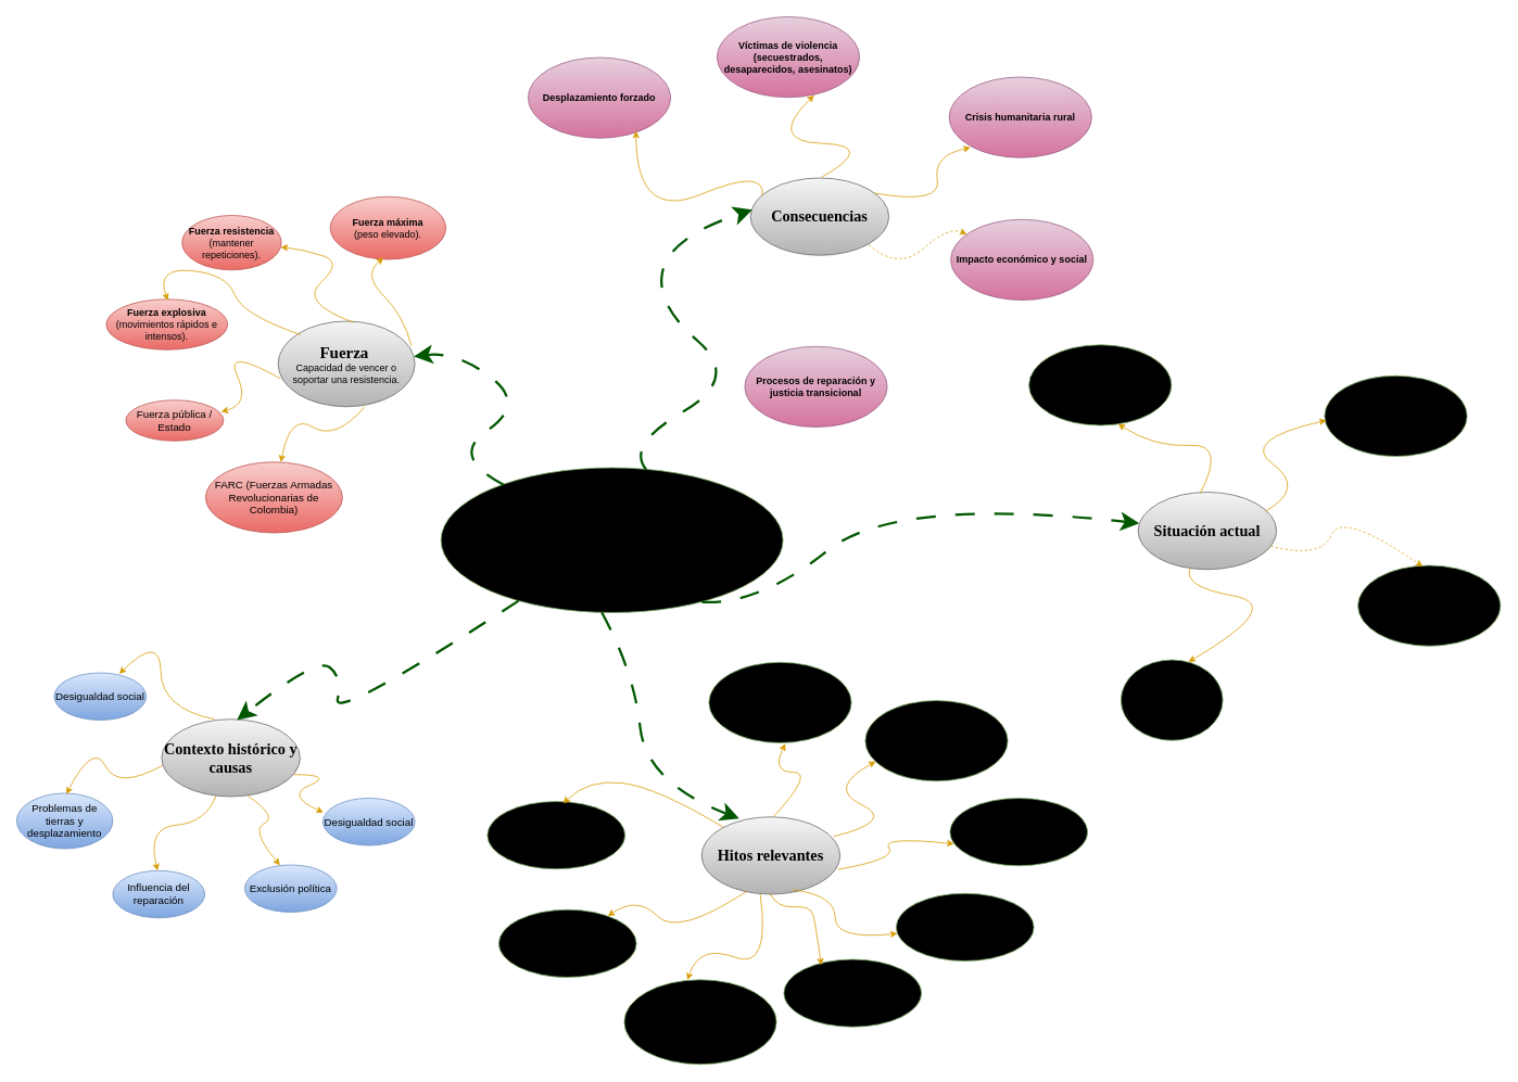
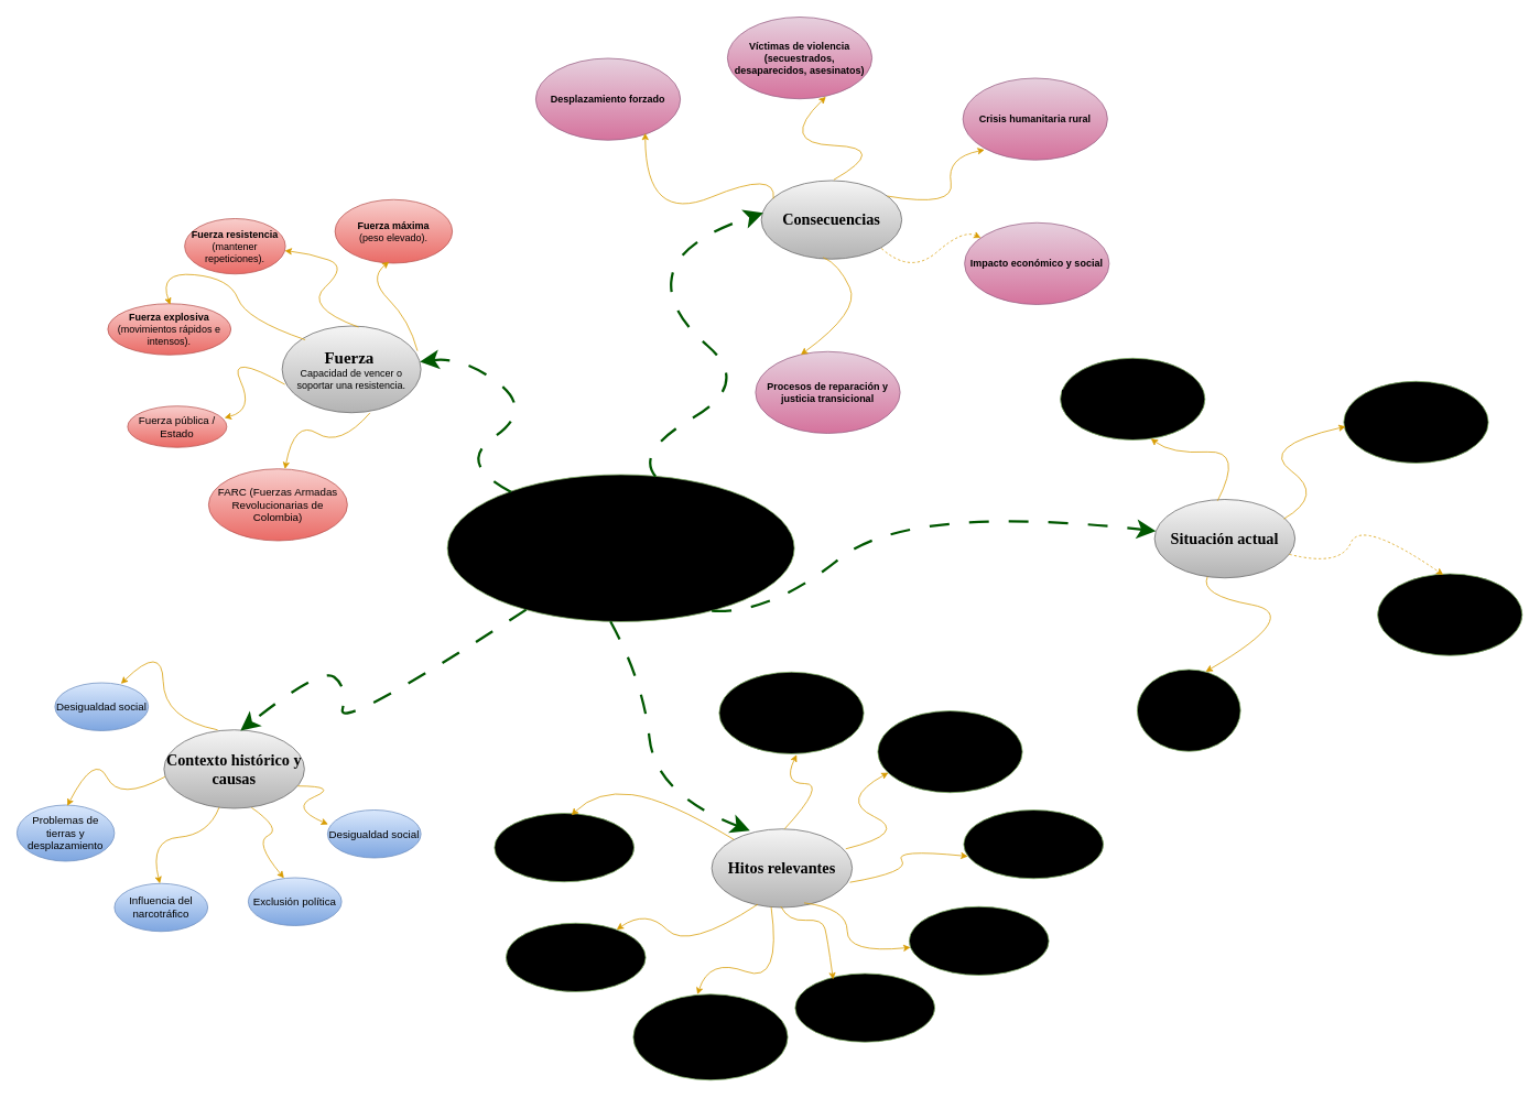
+ <mxCell id="58" value="" style="curved=1;endArrow=classic;html=1;rounded=0;fillColor=#ffcd28;gradientColor=#ffa500;strokeColor=#d79b00;exitX=0.441;exitY=0.979;exitDx=0;exitDy=0;exitPerimeter=0;entryX=0.313;entryY=0.038;entryDx=0;entryDy=0;entryPerimeter=0;" parent="1" source="6" target="35" edge="1"><mxGeometry width="50" height="50" relative="1" as="geometry"><mxPoint x="1068" y="319" as="sourcePoint" /><mxPoint x="1164" y="306" as="targetPoint" /><Array as="points"><mxPoint x="1015" y="319" /><mxPoint x="1041" y="376" /></Array></mxGeometry></mxCell>
- <mxCell id="59" value="&lt;font style=&quot;color: light-dark(rgb(0, 0, 0), rgb(51, 255, 255));&quot;&gt;&lt;b&gt;Implementación parcial de los acuerdos&lt;/b&gt;&lt;/font&gt;" style="ellipse;whiteSpace=wrap;html=1;fillColor=#d5e8d4;strokeColor=#82b366;gradientColor=light-dark(#97D077,#0000CC);" parent="1" vertex="1"><mxGeometry x="1263" y="423" width="175" height="99" as="geometry" /></mxCell>
+ <mxCell id="59" value="&lt;font style=&quot;color: light-dark(rgb(0, 0, 0), rgb(51, 255, 255));&quot;&gt;&lt;b&gt;Implementación parcial de los acuerdos&lt;/b&gt;&lt;/font&gt;" style="ellipse;whiteSpace=wrap;html=1;fillColor=#d5e8d4;strokeColor=#82b366;gradientColor=light-dark(#97D077,#0000CC);" parent="1" vertex="1"><mxGeometry x="1283" y="433" width="175" height="99" as="geometry" /></mxCell>
- <mxCell id="16" value="&lt;font style=&quot;color: light-dark(rgb(0, 0, 0), rgb(51, 255, 255)); font-size: 13px;&quot;&gt;Influencia del reparación&lt;/font&gt;" style="ellipse;whiteSpace=wrap;html=1;fillColor=#dae8fc;strokeColor=#6c8ebf;gradientColor=#7ea6e0;" parent="1" vertex="1"><mxGeometry x="138" y="1069" width="113" height="58" as="geometry" /></mxCell>
+ <mxCell id="16" value="&lt;font style=&quot;color: light-dark(rgb(0, 0, 0), rgb(51, 255, 255)); font-size: 13px;&quot;&gt;Influencia del narcotráfico&lt;/font&gt;" style="ellipse;whiteSpace=wrap;html=1;fillColor=#dae8fc;strokeColor=#6c8ebf;gradientColor=#7ea6e0;" parent="1" vertex="1"><mxGeometry x="138" y="1069" width="113" height="58" as="geometry" /></mxCell>
